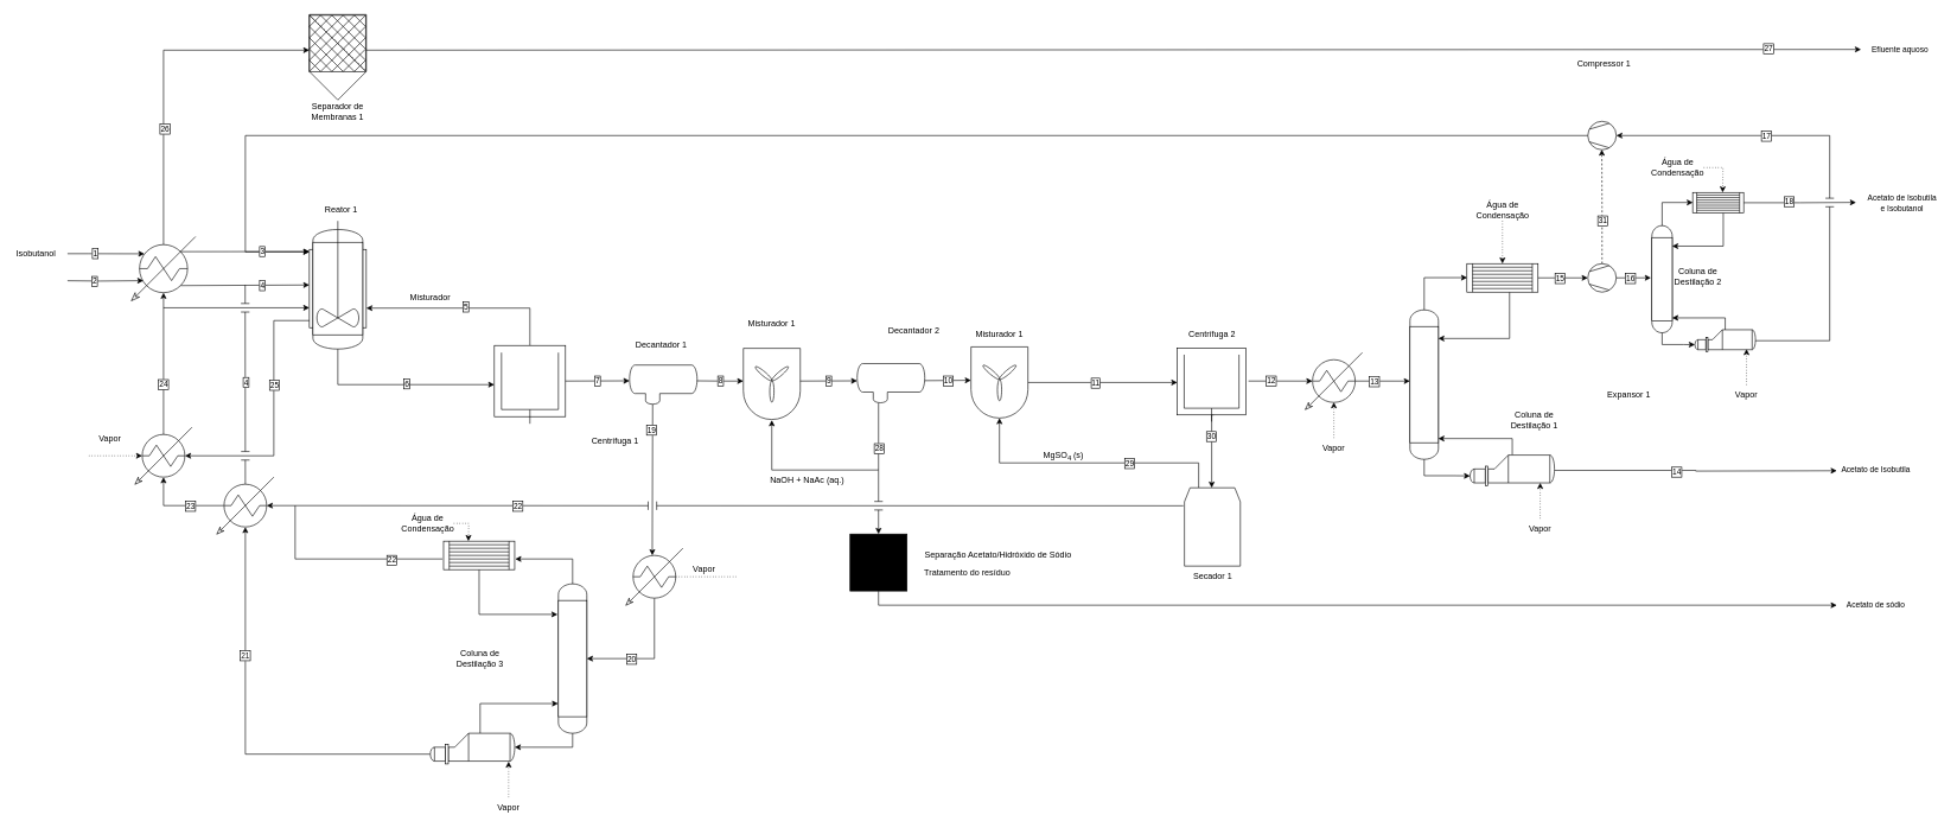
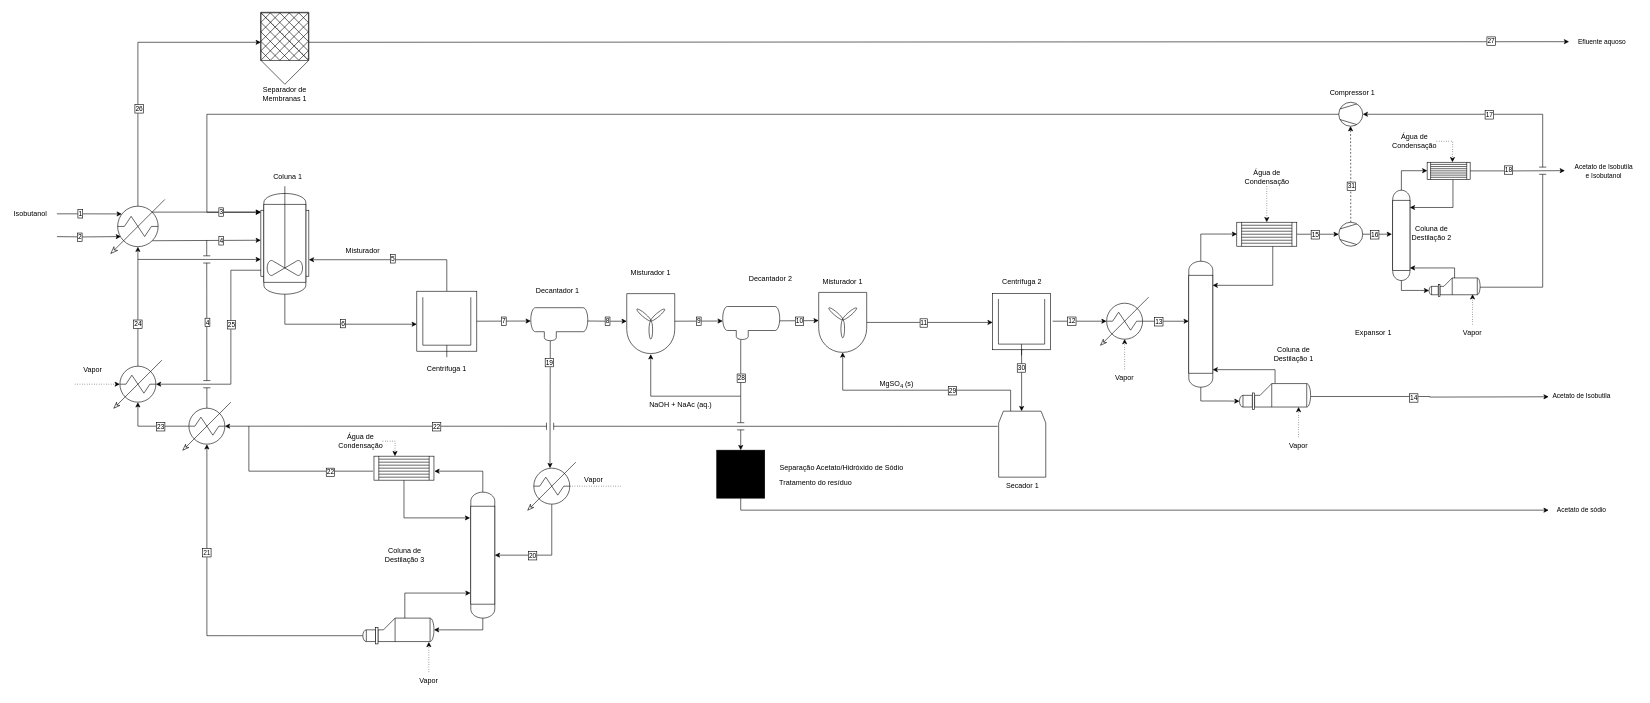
- <mxCell id="112" value="Compressor 1" style="text;html=1;strokeColor=none;fillColor=none;align=center;verticalAlign=middle;whiteSpace=wrap;rounded=0;shadow=0;" parent="1" vertex="1"><mxGeometry x="2204" y="75" width="100" height="30" as="geometry" /></mxCell>
+ <mxCell id="112" value="Compressor 1" style="text;html=1;strokeColor=none;fillColor=none;align=center;verticalAlign=middle;whiteSpace=wrap;rounded=0;shadow=0;" parent="1" vertex="1"><mxGeometry x="2204" y="140" width="100" height="30" as="geometry" /></mxCell>
- <mxCell id="30" value="Reator 1" style="text;html=1;strokeColor=none;fillColor=none;align=center;verticalAlign=middle;whiteSpace=wrap;rounded=0;shadow=0;" parent="1" vertex="1"><mxGeometry x="449" y="280" width="60" height="30" as="geometry" /></mxCell>
+ <mxCell id="30" value="Coluna 1" style="text;html=1;strokeColor=none;fillColor=none;align=center;verticalAlign=middle;whiteSpace=wrap;rounded=0;shadow=0;" parent="1" vertex="1"><mxGeometry x="449" y="280" width="60" height="30" as="geometry" /></mxCell>
- <mxCell id="54" value="Centrífuga 1" style="text;html=1;strokeColor=none;fillColor=none;align=center;verticalAlign=middle;whiteSpace=wrap;rounded=0;shadow=0;" parent="1" vertex="1"><mxGeometry x="814" y="605" width="100" height="30" as="geometry" /></mxCell>
+ <mxCell id="54" value="Centrífuga 1" style="text;html=1;strokeColor=none;fillColor=none;align=center;verticalAlign=middle;whiteSpace=wrap;rounded=0;shadow=0;" parent="1" vertex="1"><mxGeometry x="694" y="600" width="100" height="30" as="geometry" /></mxCell>
